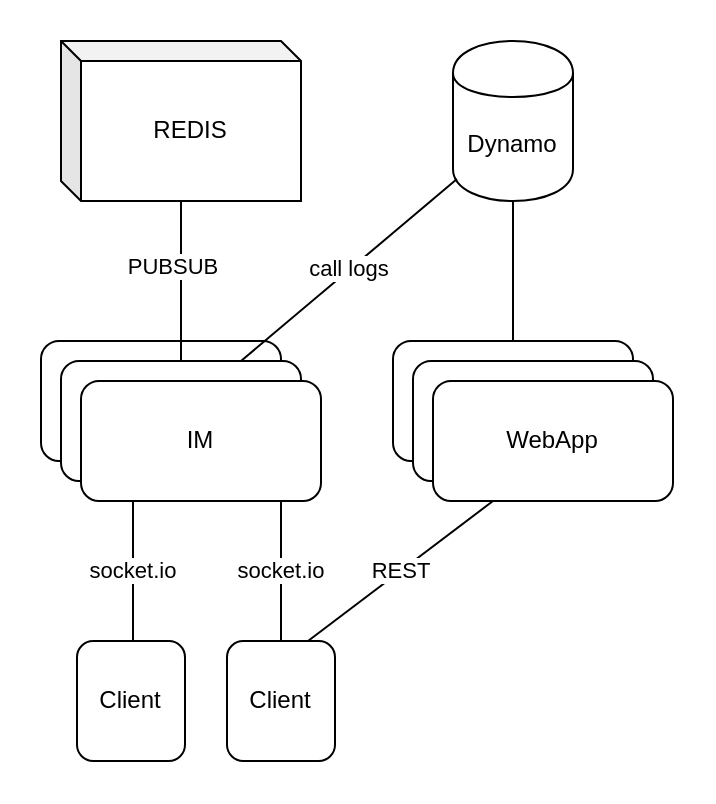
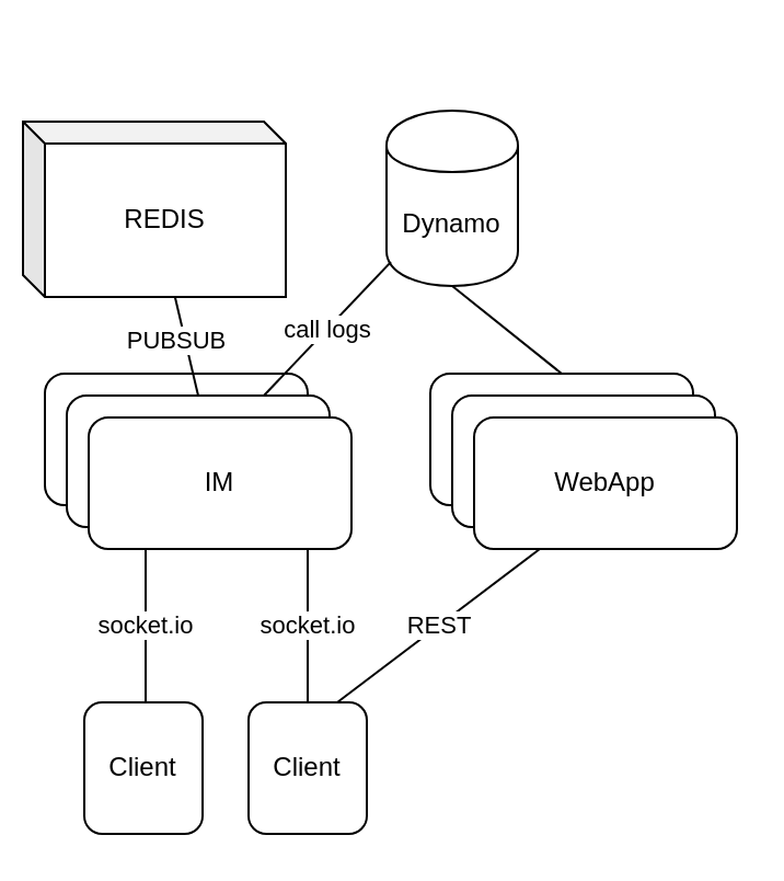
- <mxCell id="6" value="REDIS" style="shape=cube;whiteSpace=wrap;html=1;boundedLbl=1;backgroundOutline=1;darkOpacity=0.05;darkOpacity2=0.1;fillColor=none;size=10;" vertex="1" parent="1"><mxGeometry x="30" y="20" width="120" height="80" as="geometry" /></mxCell>
+ <mxCell id="6" value="REDIS" style="shape=cube;whiteSpace=wrap;html=1;boundedLbl=1;backgroundOutline=1;darkOpacity=0.05;darkOpacity2=0.1;fillColor=none;size=10;" vertex="1" parent="1"><mxGeometry x="10" y="55" width="120" height="80" as="geometry" /></mxCell>
- <mxCell id="5" value="Dynamo" style="shape=cylinder;whiteSpace=wrap;html=1;boundedLbl=1;backgroundOutline=1;fillColor=none;" vertex="1" parent="1"><mxGeometry x="226" y="20" width="60" height="80" as="geometry" /></mxCell>
+ <mxCell id="5" value="Dynamo" style="shape=cylinder;whiteSpace=wrap;html=1;boundedLbl=1;backgroundOutline=1;fillColor=none;" vertex="1" parent="1"><mxGeometry x="176" y="50" width="60" height="80" as="geometry" /></mxCell>
